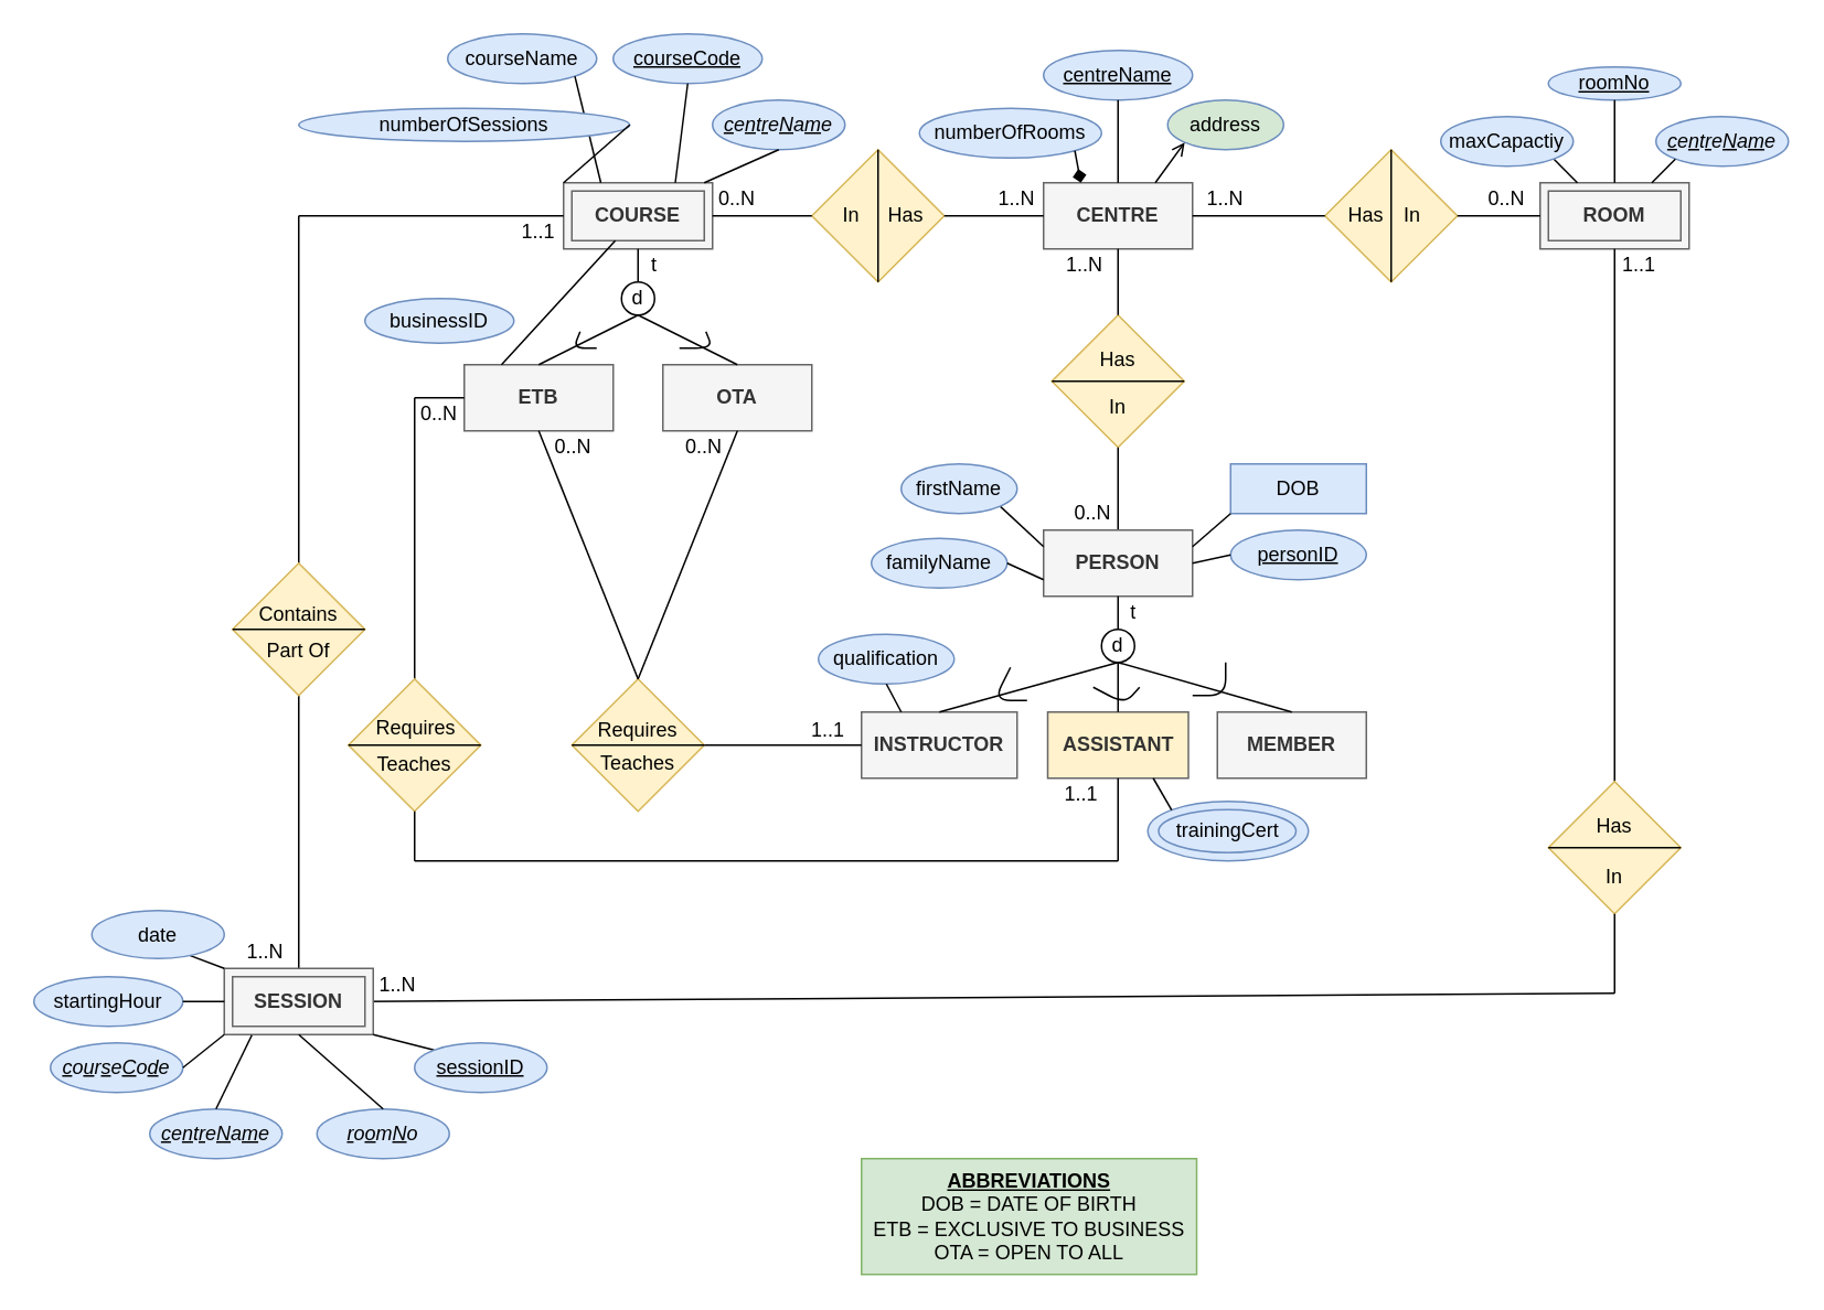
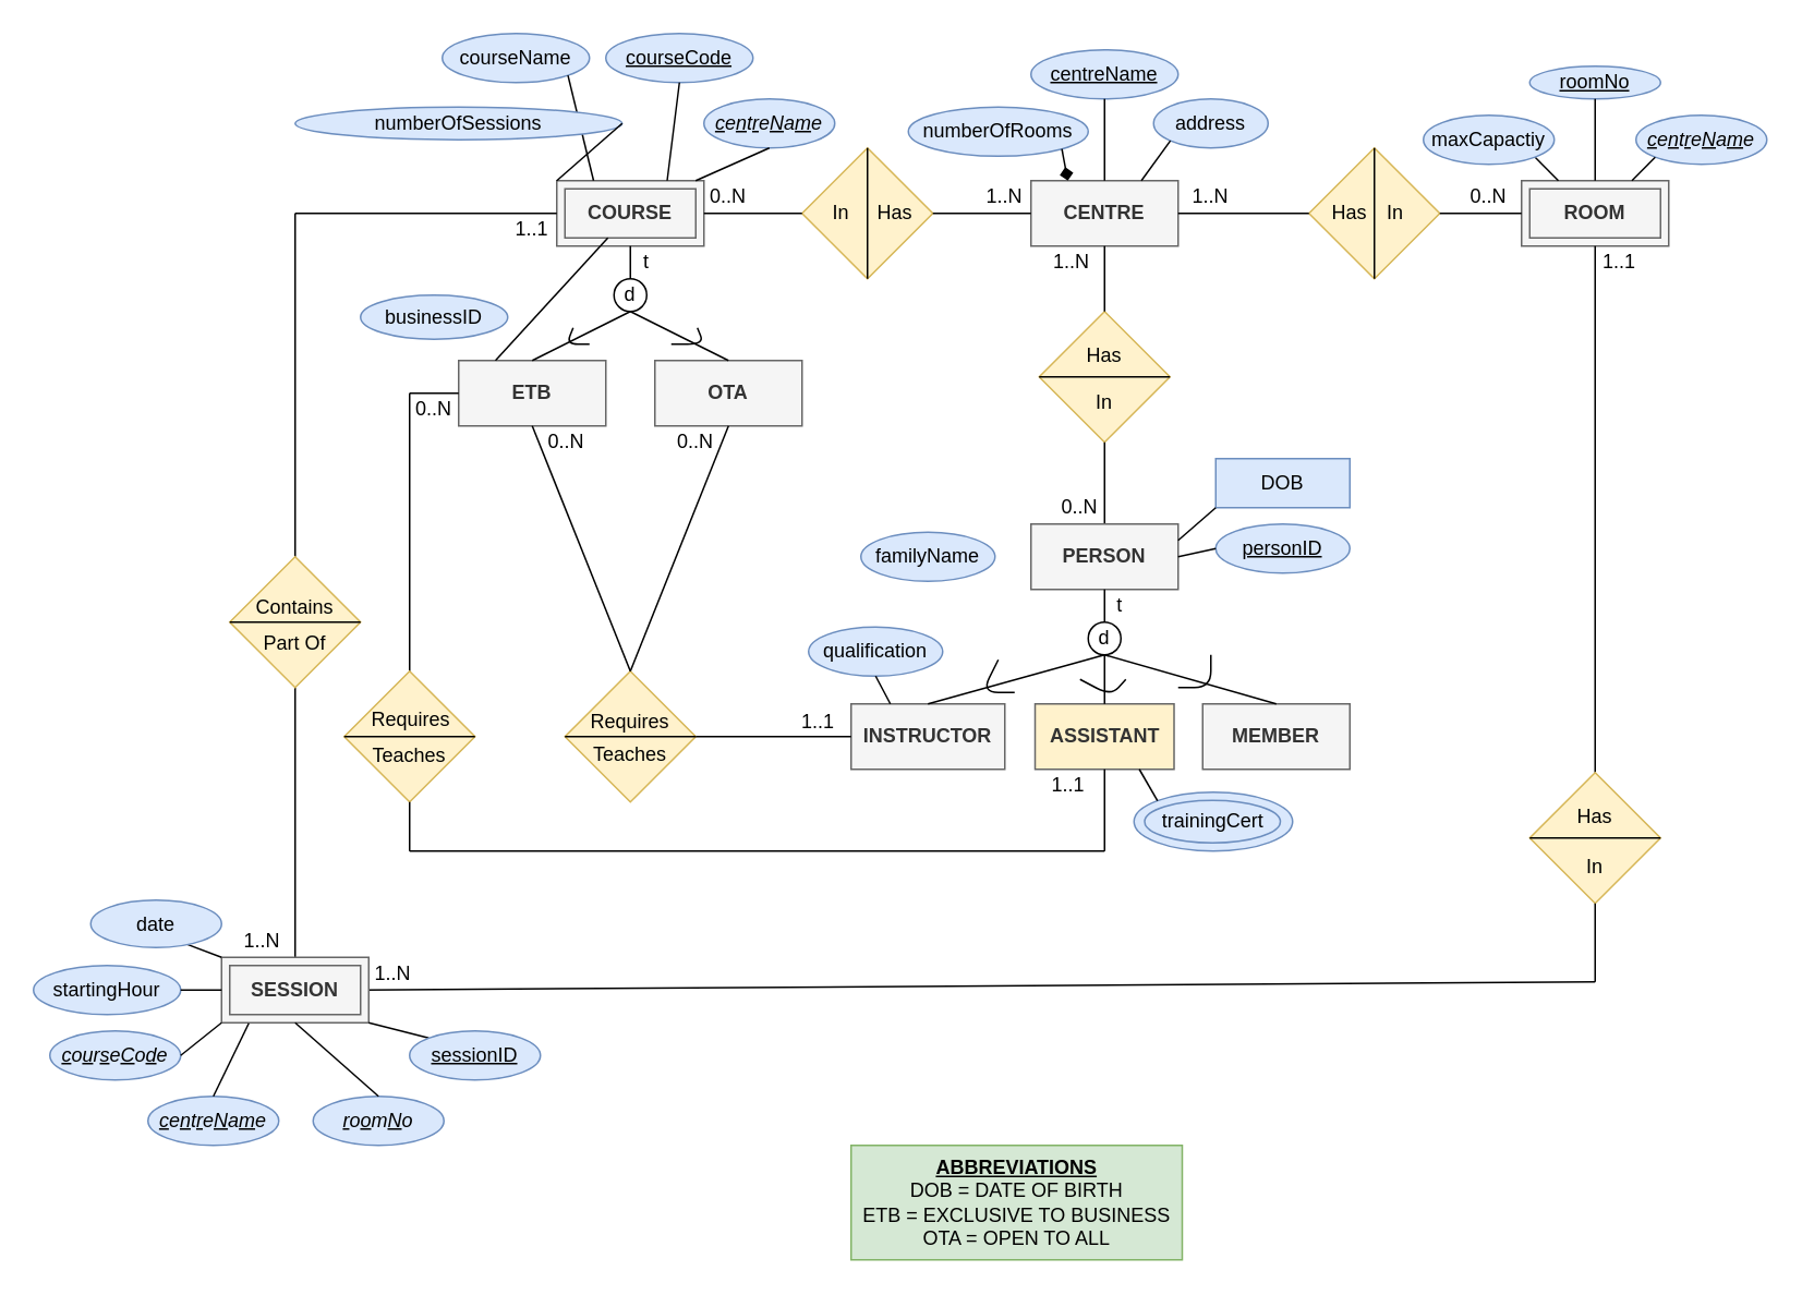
- <mxCell id="7" value="address" style="ellipse;whiteSpace=wrap;html=1;fillColor=#d5e8d4;strokeColor=#6c8ebf;" parent="1" vertex="1"><mxGeometry x="705" y="60" width="70" height="30" as="geometry" /></mxCell>
+ <mxCell id="7" value="address" style="ellipse;whiteSpace=wrap;html=1;fillColor=#dae8fc;strokeColor=#6c8ebf;" parent="1" vertex="1"><mxGeometry x="705" y="60" width="70" height="30" as="geometry" /></mxCell>
- <mxCell id="8" value="" style="endArrow=open;html=1;entryX=0;entryY=1;entryDx=0;entryDy=0;exitX=0.75;exitY=0;exitDx=0;exitDy=0;" parent="1" source="4" target="7" edge="1"><mxGeometry width="50" height="50" relative="1" as="geometry"><mxPoint x="685" y="120" as="sourcePoint" /><mxPoint x="685" y="80" as="targetPoint" /></mxGeometry></mxCell>
+ <mxCell id="8" value="" style="endArrow=none;html=1;entryX=0;entryY=1;entryDx=0;entryDy=0;exitX=0.75;exitY=0;exitDx=0;exitDy=0;" parent="1" source="4" target="7" edge="1"><mxGeometry width="50" height="50" relative="1" as="geometry"><mxPoint x="685" y="120" as="sourcePoint" /><mxPoint x="685" y="80" as="targetPoint" /></mxGeometry></mxCell>
- <mxCell id="117" value="firstName" style="ellipse;whiteSpace=wrap;html=1;fillColor=#dae8fc;strokeColor=#6c8ebf;" parent="1" vertex="1"><mxGeometry x="544" y="280" width="70" height="30" as="geometry" /></mxCell>
- <mxCell id="116" value="" style="endArrow=none;html=1;entryX=1;entryY=1;entryDx=0;entryDy=0;exitX=0;exitY=0.25;exitDx=0;exitDy=0;" parent="1" source="40" target="117" edge="1"><mxGeometry width="50" height="50" relative="1" as="geometry"><mxPoint x="630" y="295" as="sourcePoint" /><mxPoint x="590" y="300" as="targetPoint" /></mxGeometry></mxCell>
- <mxCell id="119" value="" style="endArrow=none;html=1;entryX=1;entryY=0.5;entryDx=0;entryDy=0;exitX=0;exitY=0.75;exitDx=0;exitDy=0;" parent="1" source="40" target="118" edge="1"><mxGeometry width="50" height="50" relative="1" as="geometry"><mxPoint x="610" y="360" as="sourcePoint" /><mxPoint x="603.749" y="330.607" as="targetPoint" /></mxGeometry></mxCell>
